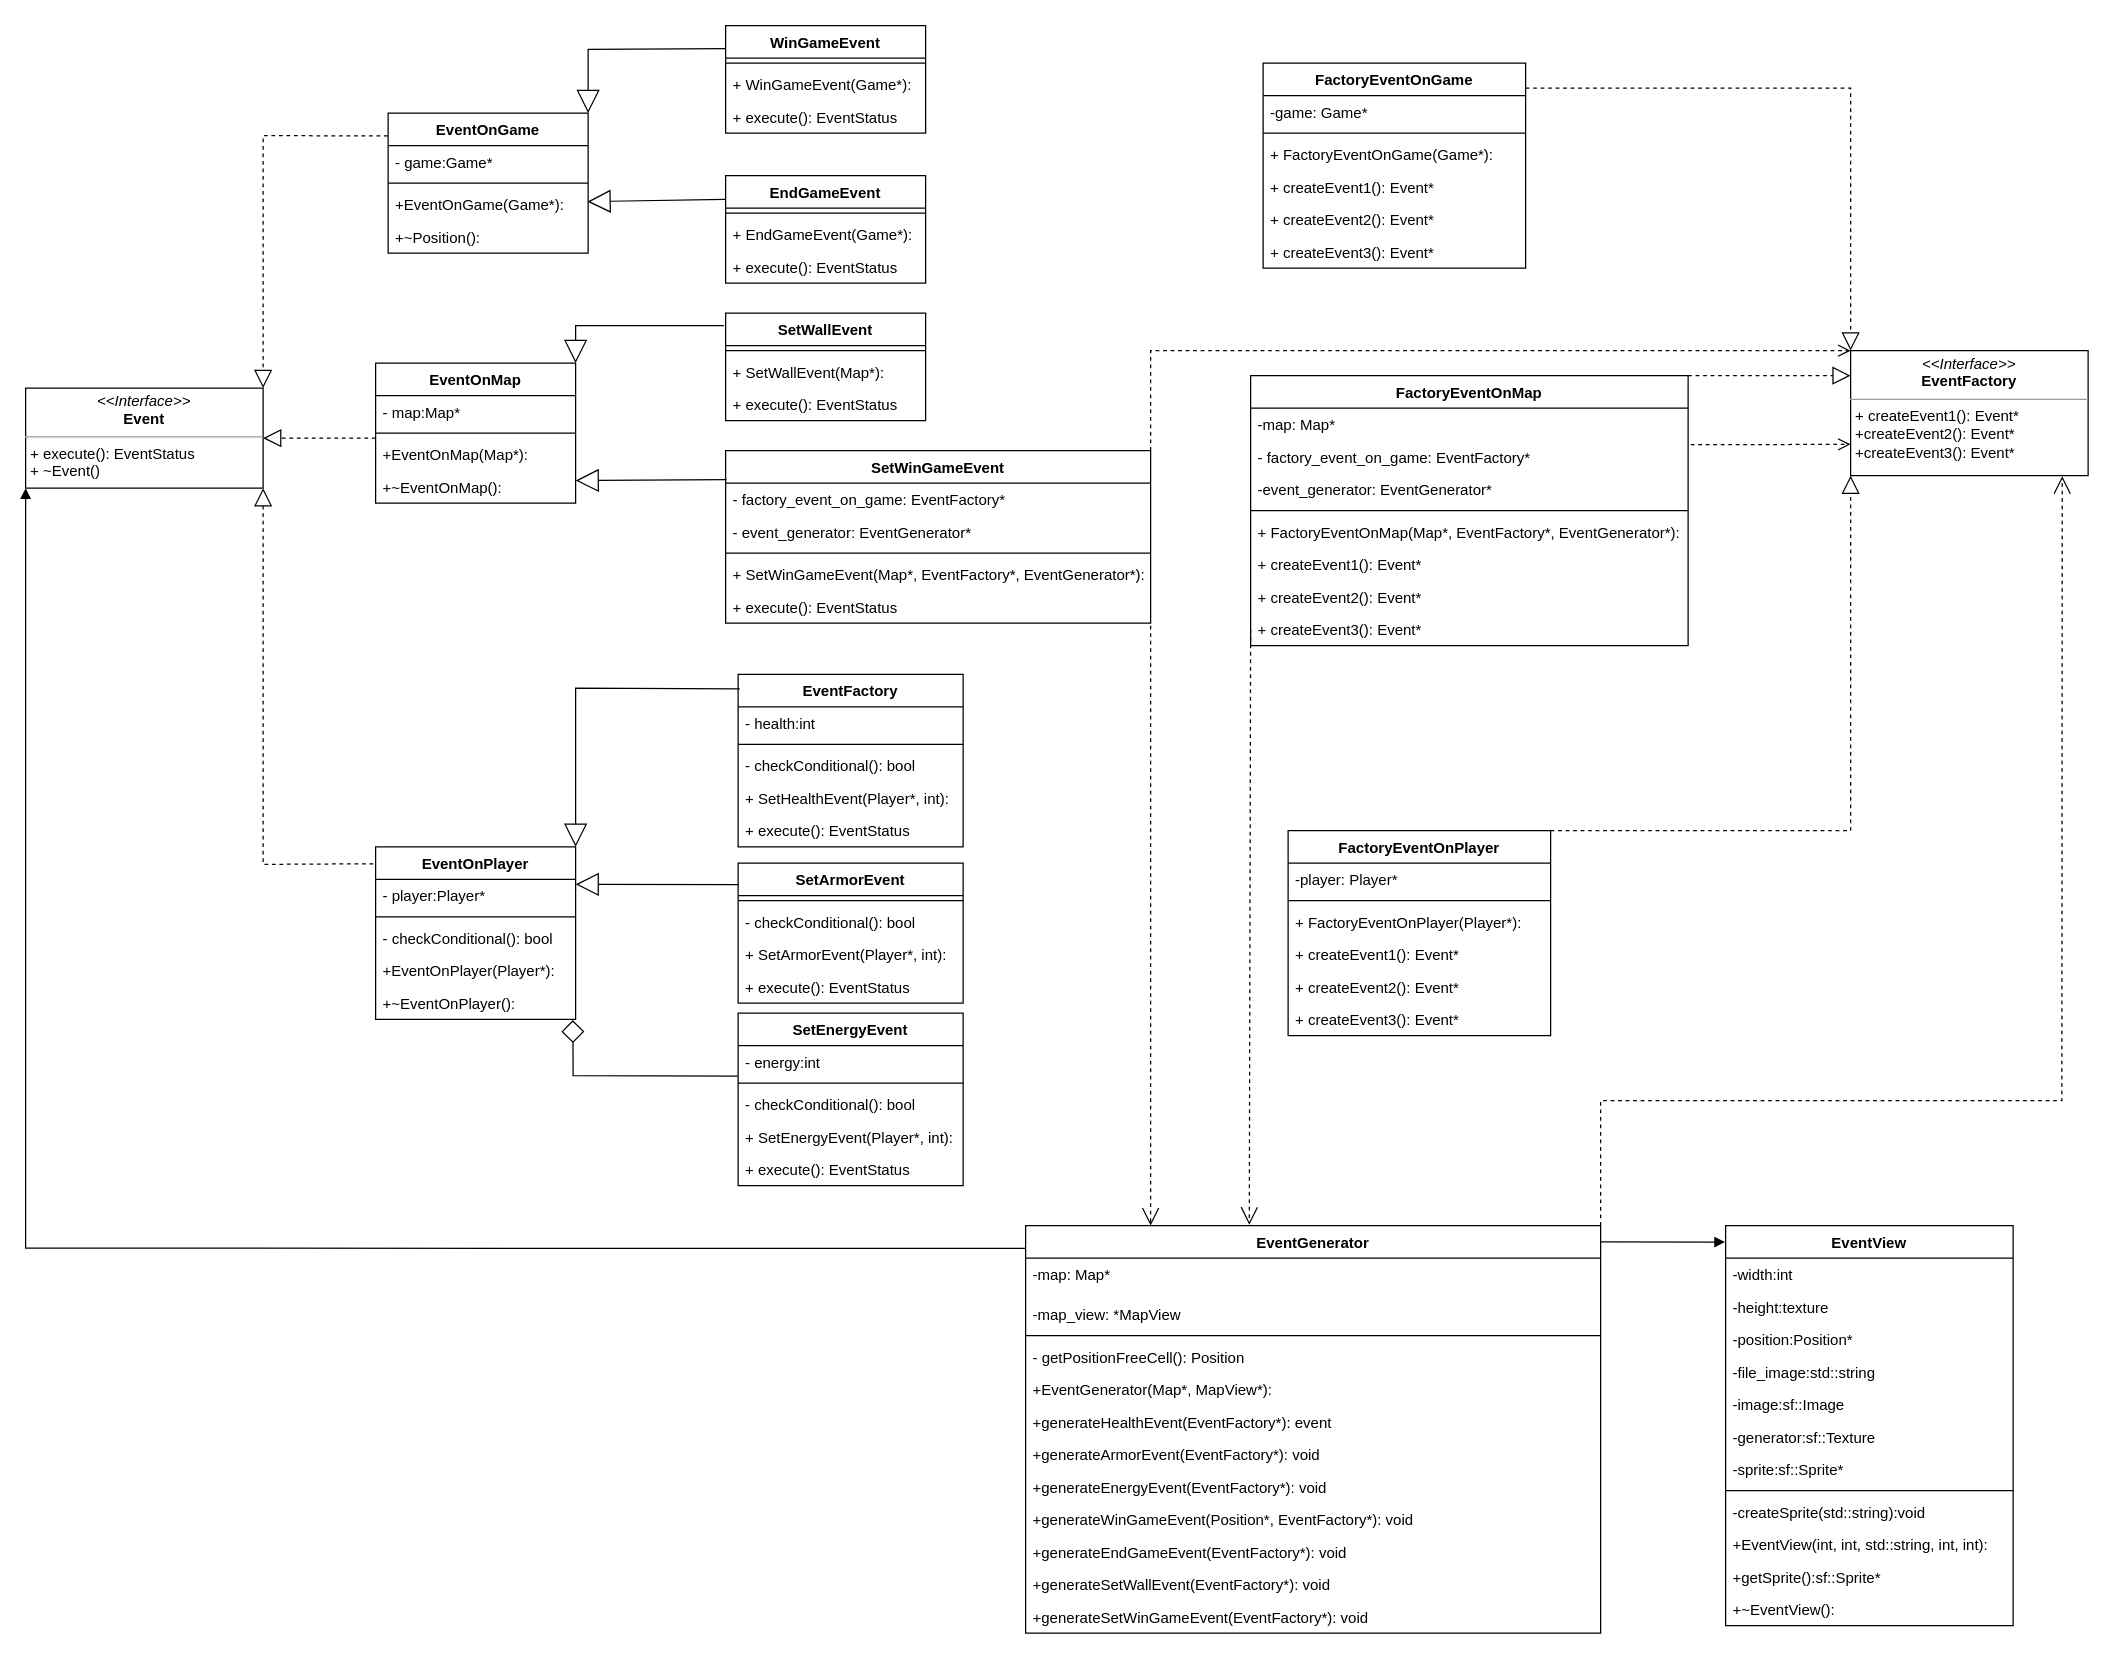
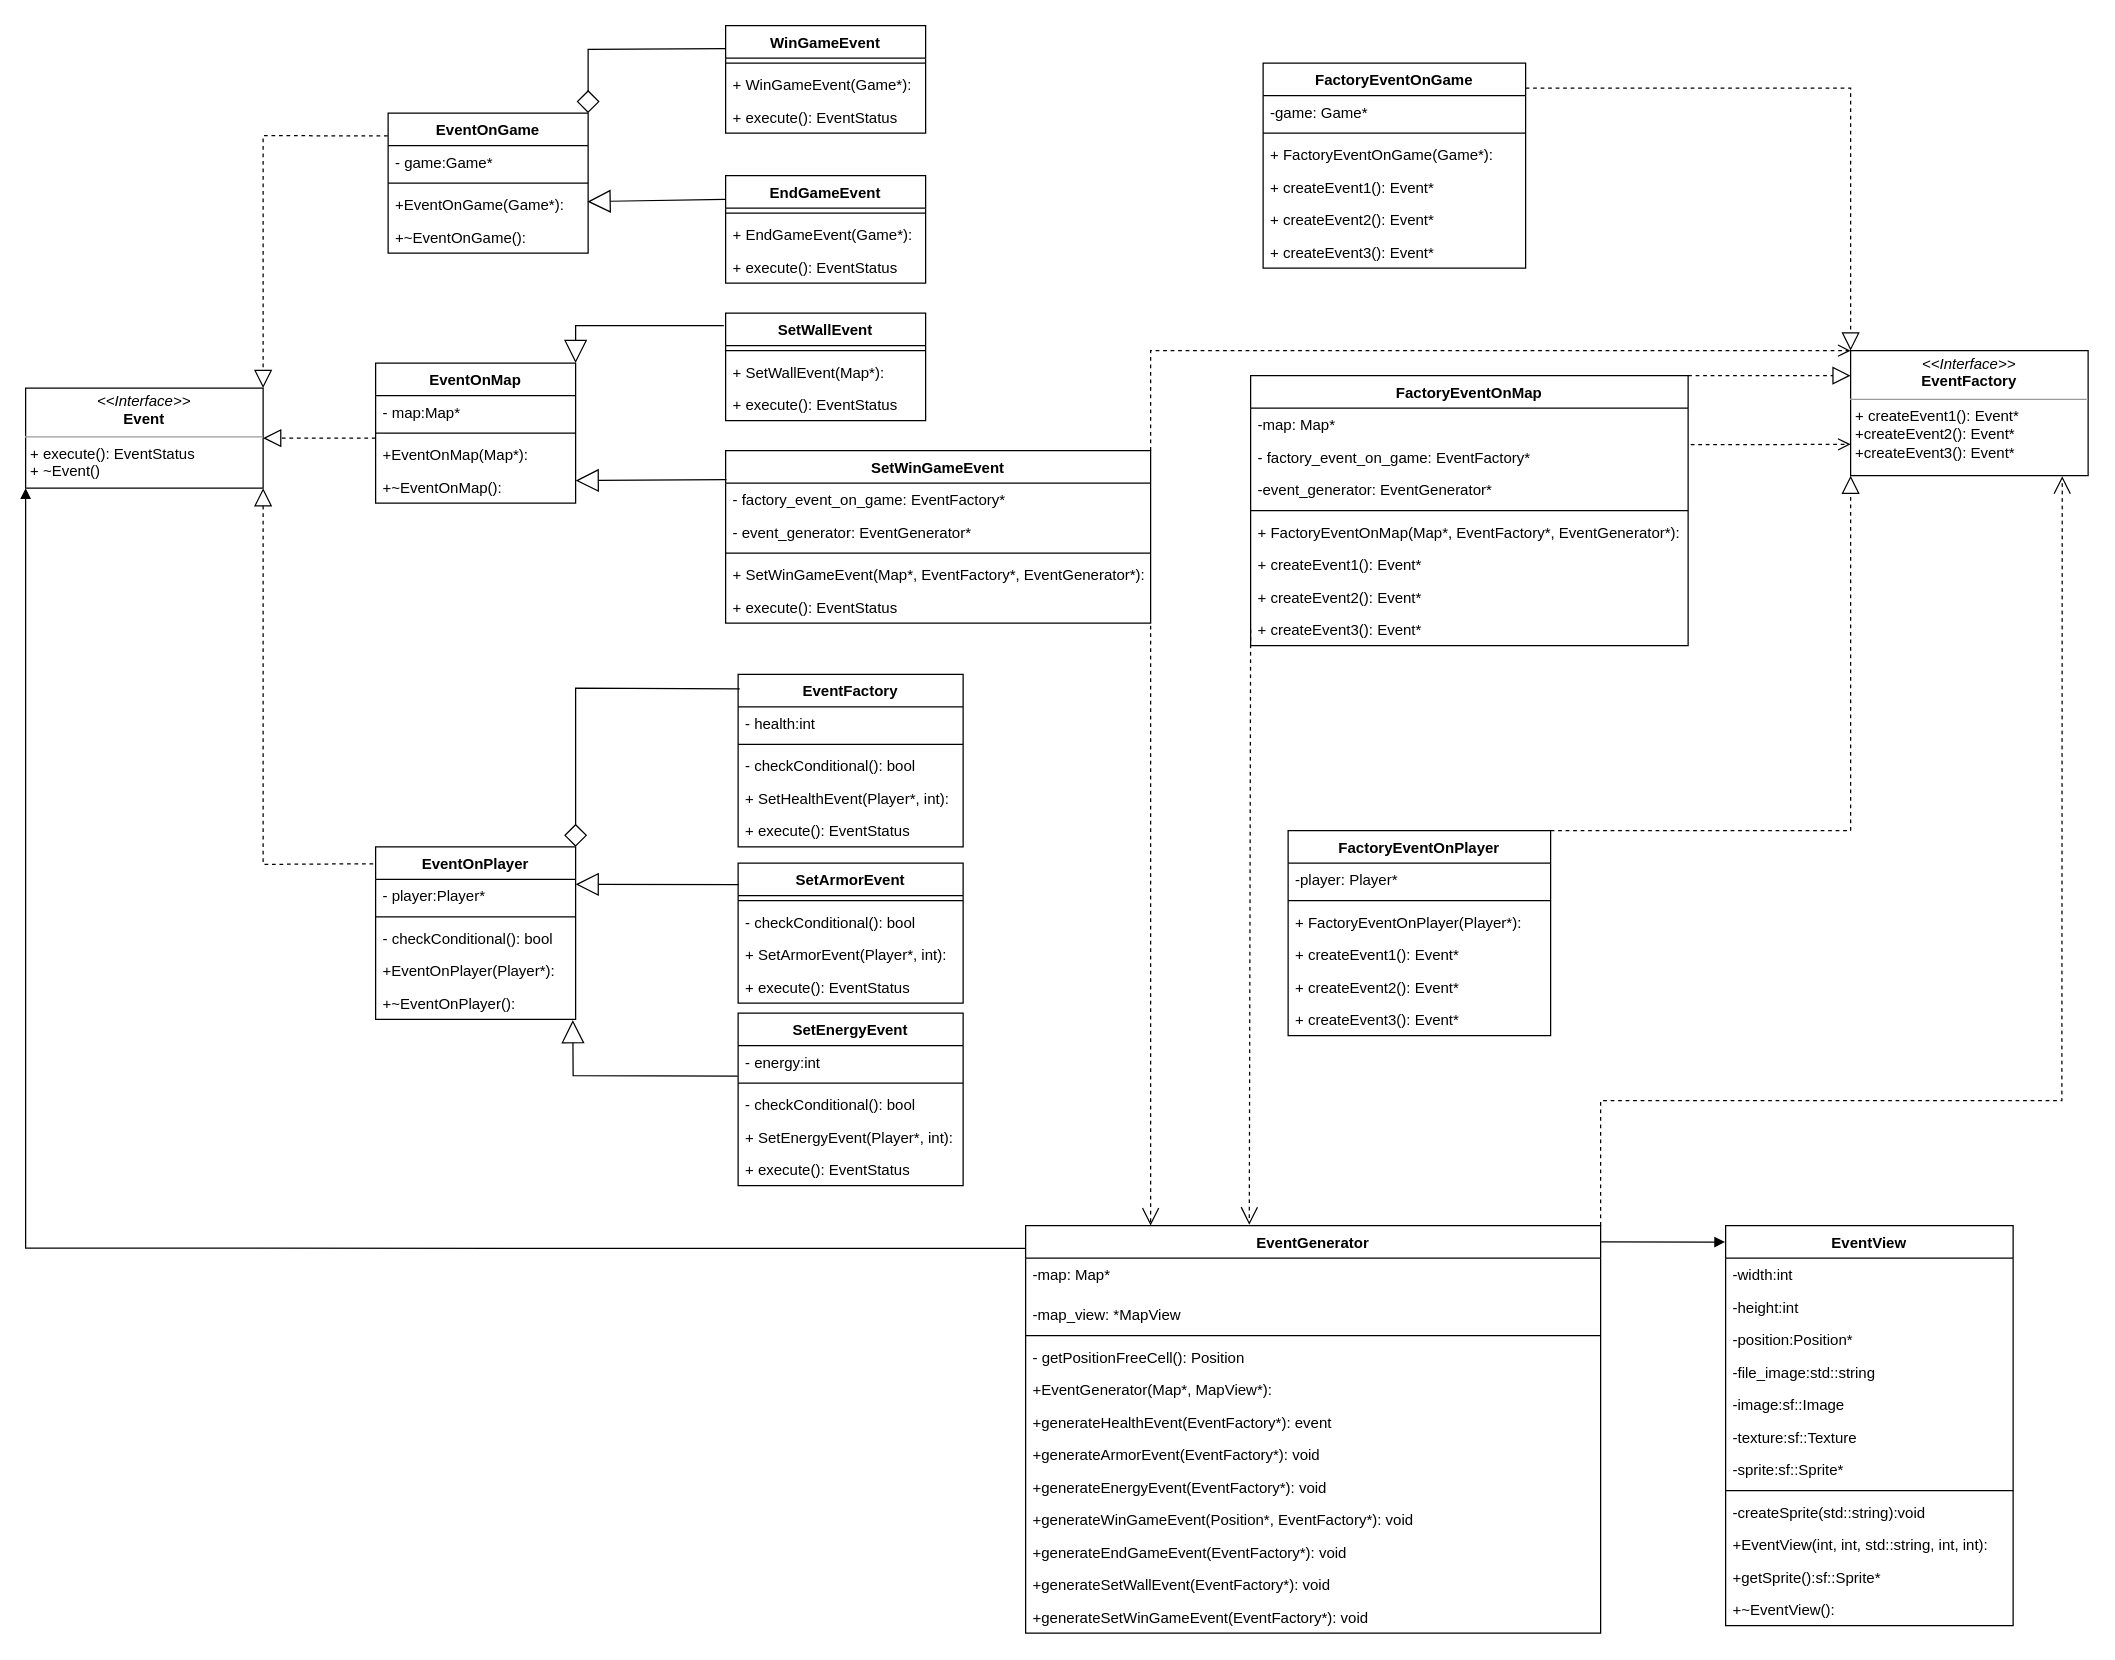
- <mxCell id="60" value="Extends" style="endArrow=block;endSize=16;endFill=0;html=1;rounded=0;fontColor=none;noLabel=1;entryX=1;entryY=0;entryDx=0;entryDy=0;exitX=-0.001;exitY=0.213;exitDx=0;exitDy=0;exitPerimeter=0;" edge="1" parent="1" source="3" target="38"><mxGeometry width="160" relative="1" as="geometry"><mxPoint x="578" y="39" as="sourcePoint" /><mxPoint x="460" y="39" as="targetPoint" /><Array as="points"><mxPoint x="470" y="39" /></Array></mxGeometry></mxCell>
+ <mxCell id="60" value="Extends" style="endArrow=diamond;endSize=16;endFill=0;html=1;rounded=0;fontColor=none;noLabel=1;entryX=1;entryY=0;entryDx=0;entryDy=0;exitX=-0.001;exitY=0.213;exitDx=0;exitDy=0;exitPerimeter=0;" edge="1" parent="1" source="3" target="38"><mxGeometry width="160" relative="1" as="geometry"><mxPoint x="578" y="39" as="sourcePoint" /><mxPoint x="460" y="39" as="targetPoint" /><Array as="points"><mxPoint x="470" y="39" /></Array></mxGeometry></mxCell>
- <mxCell id="42" value="+~Position():" style="text;strokeColor=none;fillColor=none;align=left;verticalAlign=top;spacingLeft=4;spacingRight=4;overflow=hidden;rotatable=0;points=[[0,0.5],[1,0.5]];portConstraint=eastwest;" vertex="1" parent="38"><mxGeometry y="86" width="160" height="26" as="geometry" /></mxCell>
+ <mxCell id="42" value="+~EventOnGame():" style="text;strokeColor=none;fillColor=none;align=left;verticalAlign=top;spacingLeft=4;spacingRight=4;overflow=hidden;rotatable=0;points=[[0,0.5],[1,0.5]];portConstraint=eastwest;" vertex="1" parent="38"><mxGeometry y="86" width="160" height="26" as="geometry" /></mxCell>
- <mxCell id="61" value="Extends" style="endArrow=block;endSize=16;endFill=0;html=1;rounded=0;exitX=0.007;exitY=0.084;exitDx=0;exitDy=0;exitPerimeter=0;fontColor=none;noLabel=1;entryX=1;entryY=0;entryDx=0;entryDy=0;" edge="1" parent="1" source="21" target="48"><mxGeometry width="160" relative="1" as="geometry"><mxPoint x="580" y="550.012" as="sourcePoint" /><mxPoint x="462.04" y="550" as="targetPoint" /><Array as="points"><mxPoint x="460" y="550" /></Array></mxGeometry></mxCell>
+ <mxCell id="61" value="Extends" style="endArrow=diamond;endSize=16;endFill=0;html=1;rounded=0;exitX=0.007;exitY=0.084;exitDx=0;exitDy=0;exitPerimeter=0;fontColor=none;noLabel=1;entryX=1;entryY=0;entryDx=0;entryDy=0;" edge="1" parent="1" source="21" target="48"><mxGeometry width="160" relative="1" as="geometry"><mxPoint x="580" y="550.012" as="sourcePoint" /><mxPoint x="462.04" y="550" as="targetPoint" /><Array as="points"><mxPoint x="460" y="550" /></Array></mxGeometry></mxCell>
- <mxCell id="63" value="Extends" style="endArrow=diamond;endSize=16;endFill=0;html=1;rounded=0;exitX=-0.002;exitY=0.938;exitDx=0;exitDy=0;exitPerimeter=0;fontColor=none;noLabel=1;entryX=0.986;entryY=1.022;entryDx=0;entryDy=0;entryPerimeter=0;" edge="1" parent="1" source="33" target="53"><mxGeometry width="160" relative="1" as="geometry"><mxPoint x="580" y="860.012" as="sourcePoint" /><mxPoint x="462.04" y="860" as="targetPoint" /><Array as="points"><mxPoint x="458" y="860" /></Array></mxGeometry></mxCell>
+ <mxCell id="63" value="Extends" style="endArrow=block;endSize=16;endFill=0;html=1;rounded=0;exitX=-0.002;exitY=0.938;exitDx=0;exitDy=0;exitPerimeter=0;fontColor=none;noLabel=1;entryX=0.986;entryY=1.022;entryDx=0;entryDy=0;entryPerimeter=0;" edge="1" parent="1" source="33" target="53"><mxGeometry width="160" relative="1" as="geometry"><mxPoint x="580" y="860.012" as="sourcePoint" /><mxPoint x="462.04" y="860" as="targetPoint" /><Array as="points"><mxPoint x="458" y="860" /></Array></mxGeometry></mxCell>
- <mxCell id="106" value="-height:texture" style="text;strokeColor=none;fillColor=none;align=left;verticalAlign=top;spacingLeft=4;spacingRight=4;overflow=hidden;rotatable=0;points=[[0,0.5],[1,0.5]];portConstraint=eastwest;fontColor=none;" vertex="1" parent="104"><mxGeometry y="52" width="230" height="26" as="geometry" /></mxCell>
+ <mxCell id="106" value="-height:int" style="text;strokeColor=none;fillColor=none;align=left;verticalAlign=top;spacingLeft=4;spacingRight=4;overflow=hidden;rotatable=0;points=[[0,0.5],[1,0.5]];portConstraint=eastwest;fontColor=none;" vertex="1" parent="104"><mxGeometry y="52" width="230" height="26" as="geometry" /></mxCell>
- <mxCell id="110" value="-generator:sf::Texture" style="text;strokeColor=none;fillColor=none;align=left;verticalAlign=top;spacingLeft=4;spacingRight=4;overflow=hidden;rotatable=0;points=[[0,0.5],[1,0.5]];portConstraint=eastwest;fontColor=none;" vertex="1" parent="104"><mxGeometry y="156" width="230" height="26" as="geometry" /></mxCell>
+ <mxCell id="110" value="-texture:sf::Texture" style="text;strokeColor=none;fillColor=none;align=left;verticalAlign=top;spacingLeft=4;spacingRight=4;overflow=hidden;rotatable=0;points=[[0,0.5],[1,0.5]];portConstraint=eastwest;fontColor=none;" vertex="1" parent="104"><mxGeometry y="156" width="230" height="26" as="geometry" /></mxCell>
